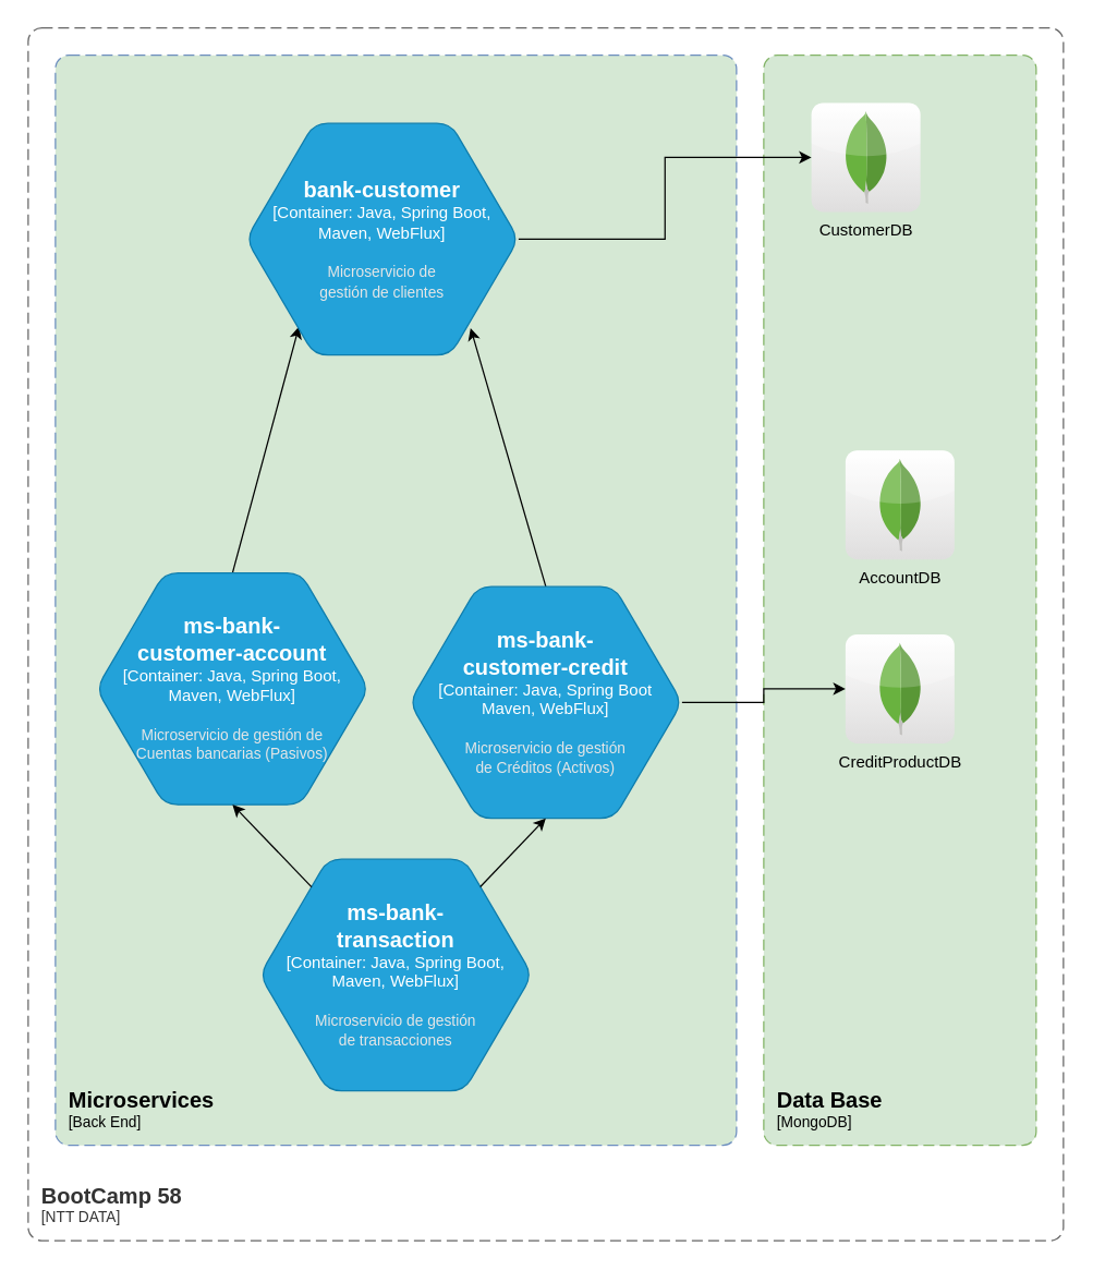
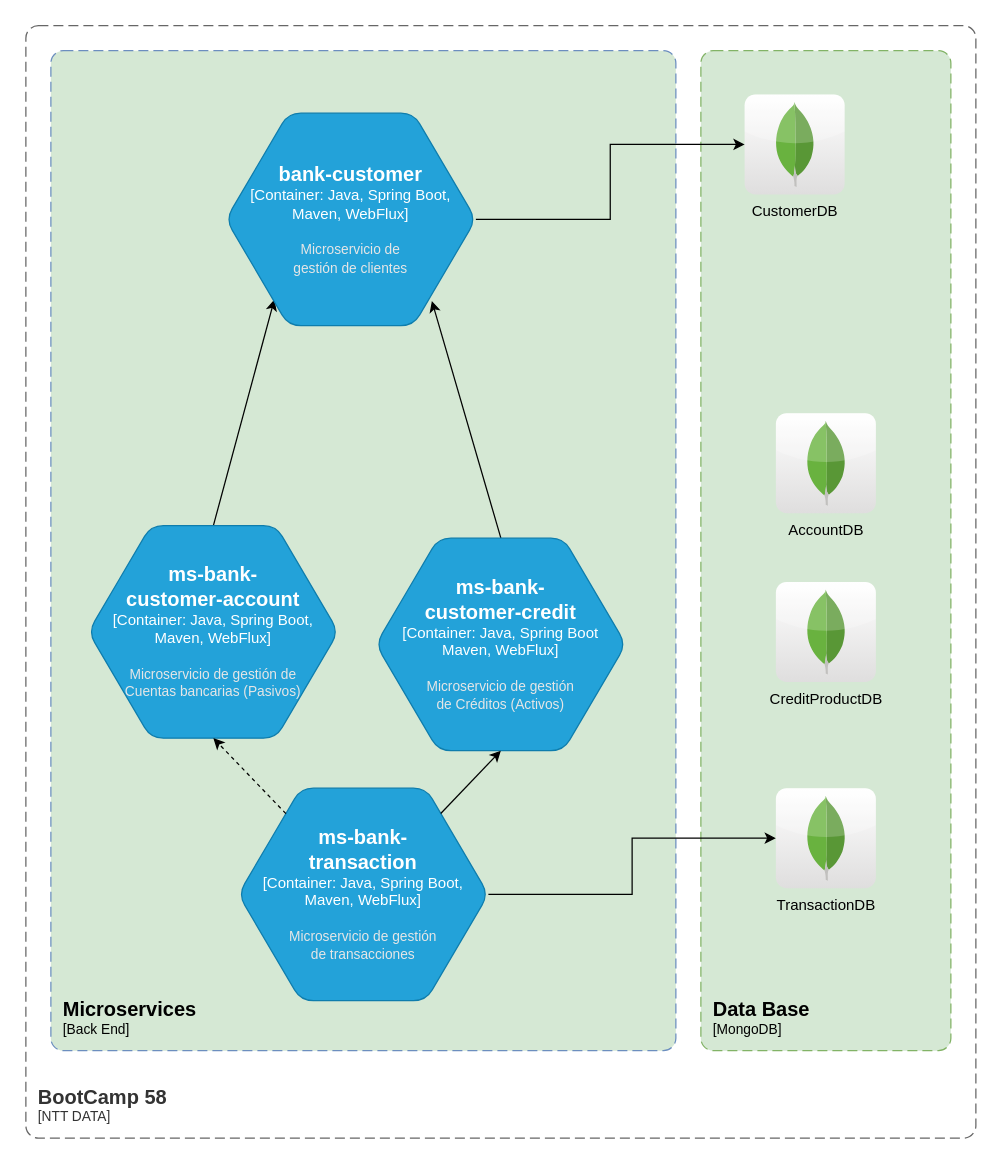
- <mxCell id="11" style="edgeStyle=orthogonalEdgeStyle;rounded=0;orthogonalLoop=1;jettySize=auto;html=1;exitX=1;exitY=0.5;exitDx=0;exitDy=0;exitPerimeter=0;" parent="1" source="15" target="8" edge="1"><mxGeometry relative="1" as="geometry" /></mxCell>
- <mxCell id="17" style="rounded=0;orthogonalLoop=1;jettySize=auto;html=1;entryX=0.5;entryY=1;entryDx=0;entryDy=0;entryPerimeter=0;" parent="1" source="13" target="14" edge="1"><mxGeometry relative="1" as="geometry" /></mxCell>
+ <mxCell id="17" style="rounded=0;orthogonalLoop=1;jettySize=auto;html=1;entryX=0.5;entryY=1;entryDx=0;entryDy=0;entryPerimeter=0;dashed=1;" parent="1" source="13" target="14" edge="1"><mxGeometry relative="1" as="geometry" /></mxCell>
+ <mxCell id="19" value="TransactionDB" style="dashed=0;outlineConnect=0;html=1;align=center;labelPosition=center;verticalLabelPosition=bottom;verticalAlign=top;shape=mxgraph.webicons.mongodb;gradientColor=#DFDEDE" parent="1" vertex="1"><mxGeometry x="620" y="630" width="80" height="80" as="geometry" /></mxCell>
+ <mxCell id="12" style="edgeStyle=orthogonalEdgeStyle;rounded=0;orthogonalLoop=1;jettySize=auto;html=1;" parent="1" source="13" target="19" edge="1"><mxGeometry relative="1" as="geometry" /></mxCell>
